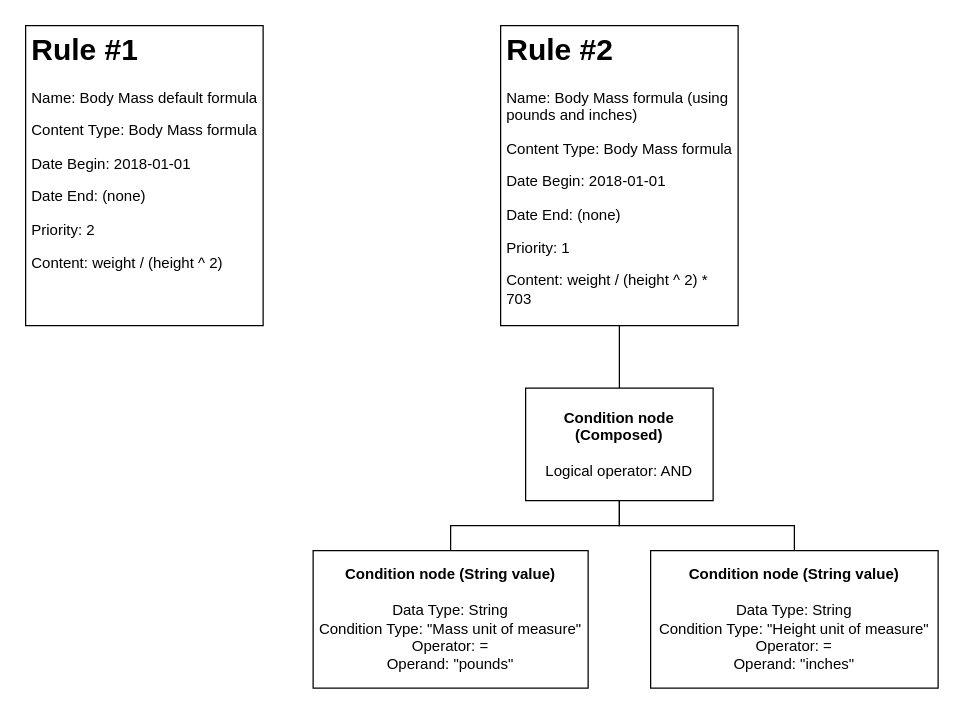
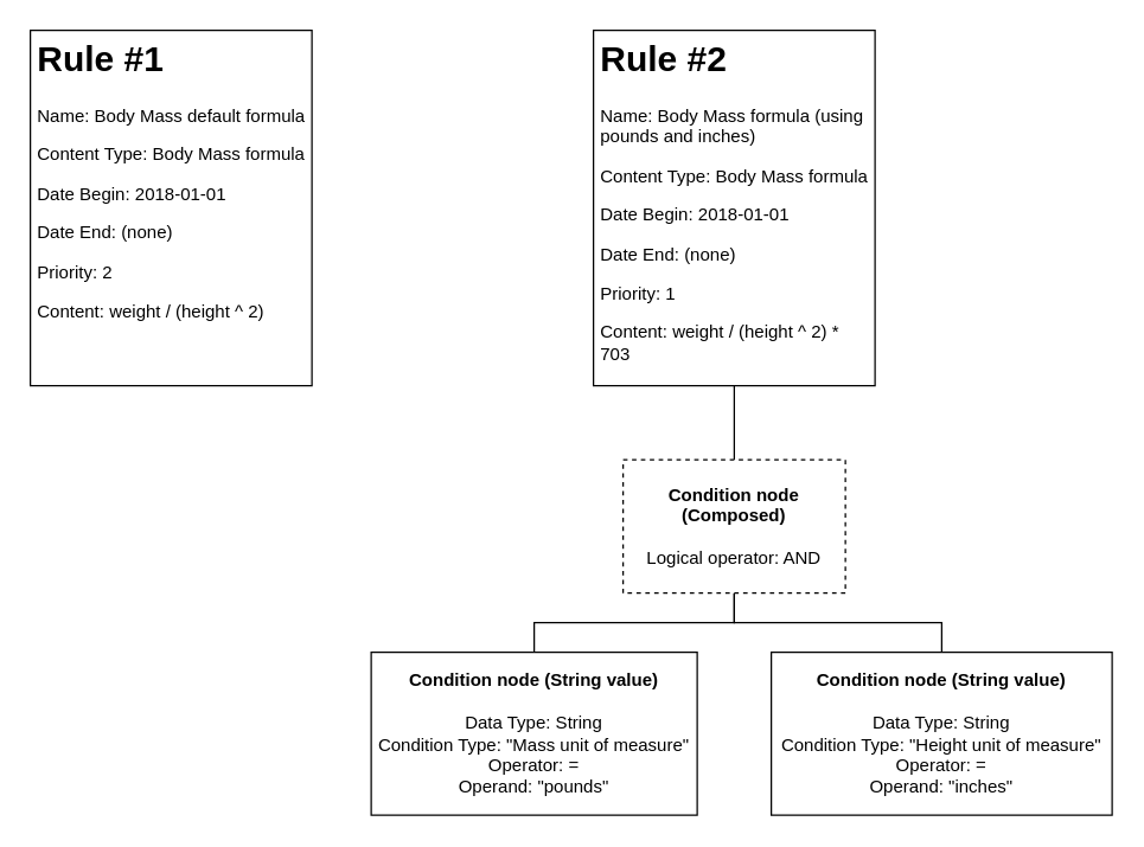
- <mxCell id="7" value="&lt;b&gt;Condition node (Composed)&lt;/b&gt;&lt;br&gt;&lt;br&gt;Logical operator: AND&lt;br&gt;" style="rounded=0;whiteSpace=wrap;html=1;strokeColor=#000000;" vertex="1" parent="1"><mxGeometry x="420" y="310" width="150" height="90" as="geometry" /></mxCell>
+ <mxCell id="7" value="&lt;b&gt;Condition node (Composed)&lt;/b&gt;&lt;br&gt;&lt;br&gt;Logical operator: AND&lt;br&gt;" style="rounded=0;whiteSpace=wrap;html=1;strokeColor=#000000;dashed=1;" vertex="1" parent="1"><mxGeometry x="420" y="310" width="150" height="90" as="geometry" /></mxCell>
